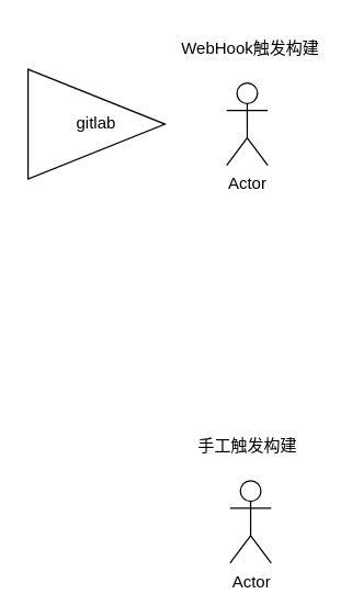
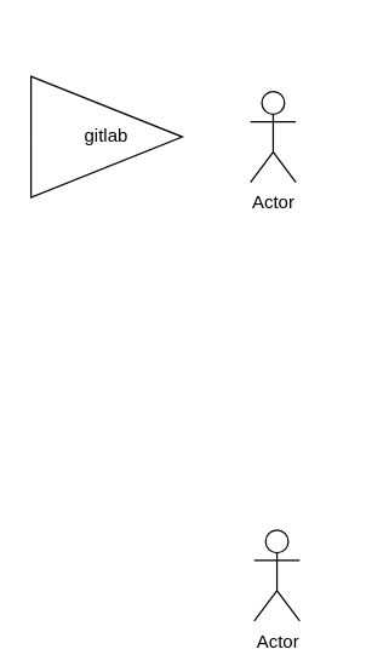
- <mxCell id="4" value="WebHook触发构建" style="text;html=1;strokeColor=none;fillColor=none;align=center;verticalAlign=middle;whiteSpace=wrap;rounded=0;" vertex="1" parent="1"><mxGeometry x="130" y="20" width="105" height="30" as="geometry" /></mxCell>
- <mxCell id="5" value="手工触发构建" style="text;html=1;strokeColor=none;fillColor=none;align=center;verticalAlign=middle;whiteSpace=wrap;rounded=0;" vertex="1" parent="1"><mxGeometry x="127.5" y="310" width="105" height="30" as="geometry" /></mxCell>
